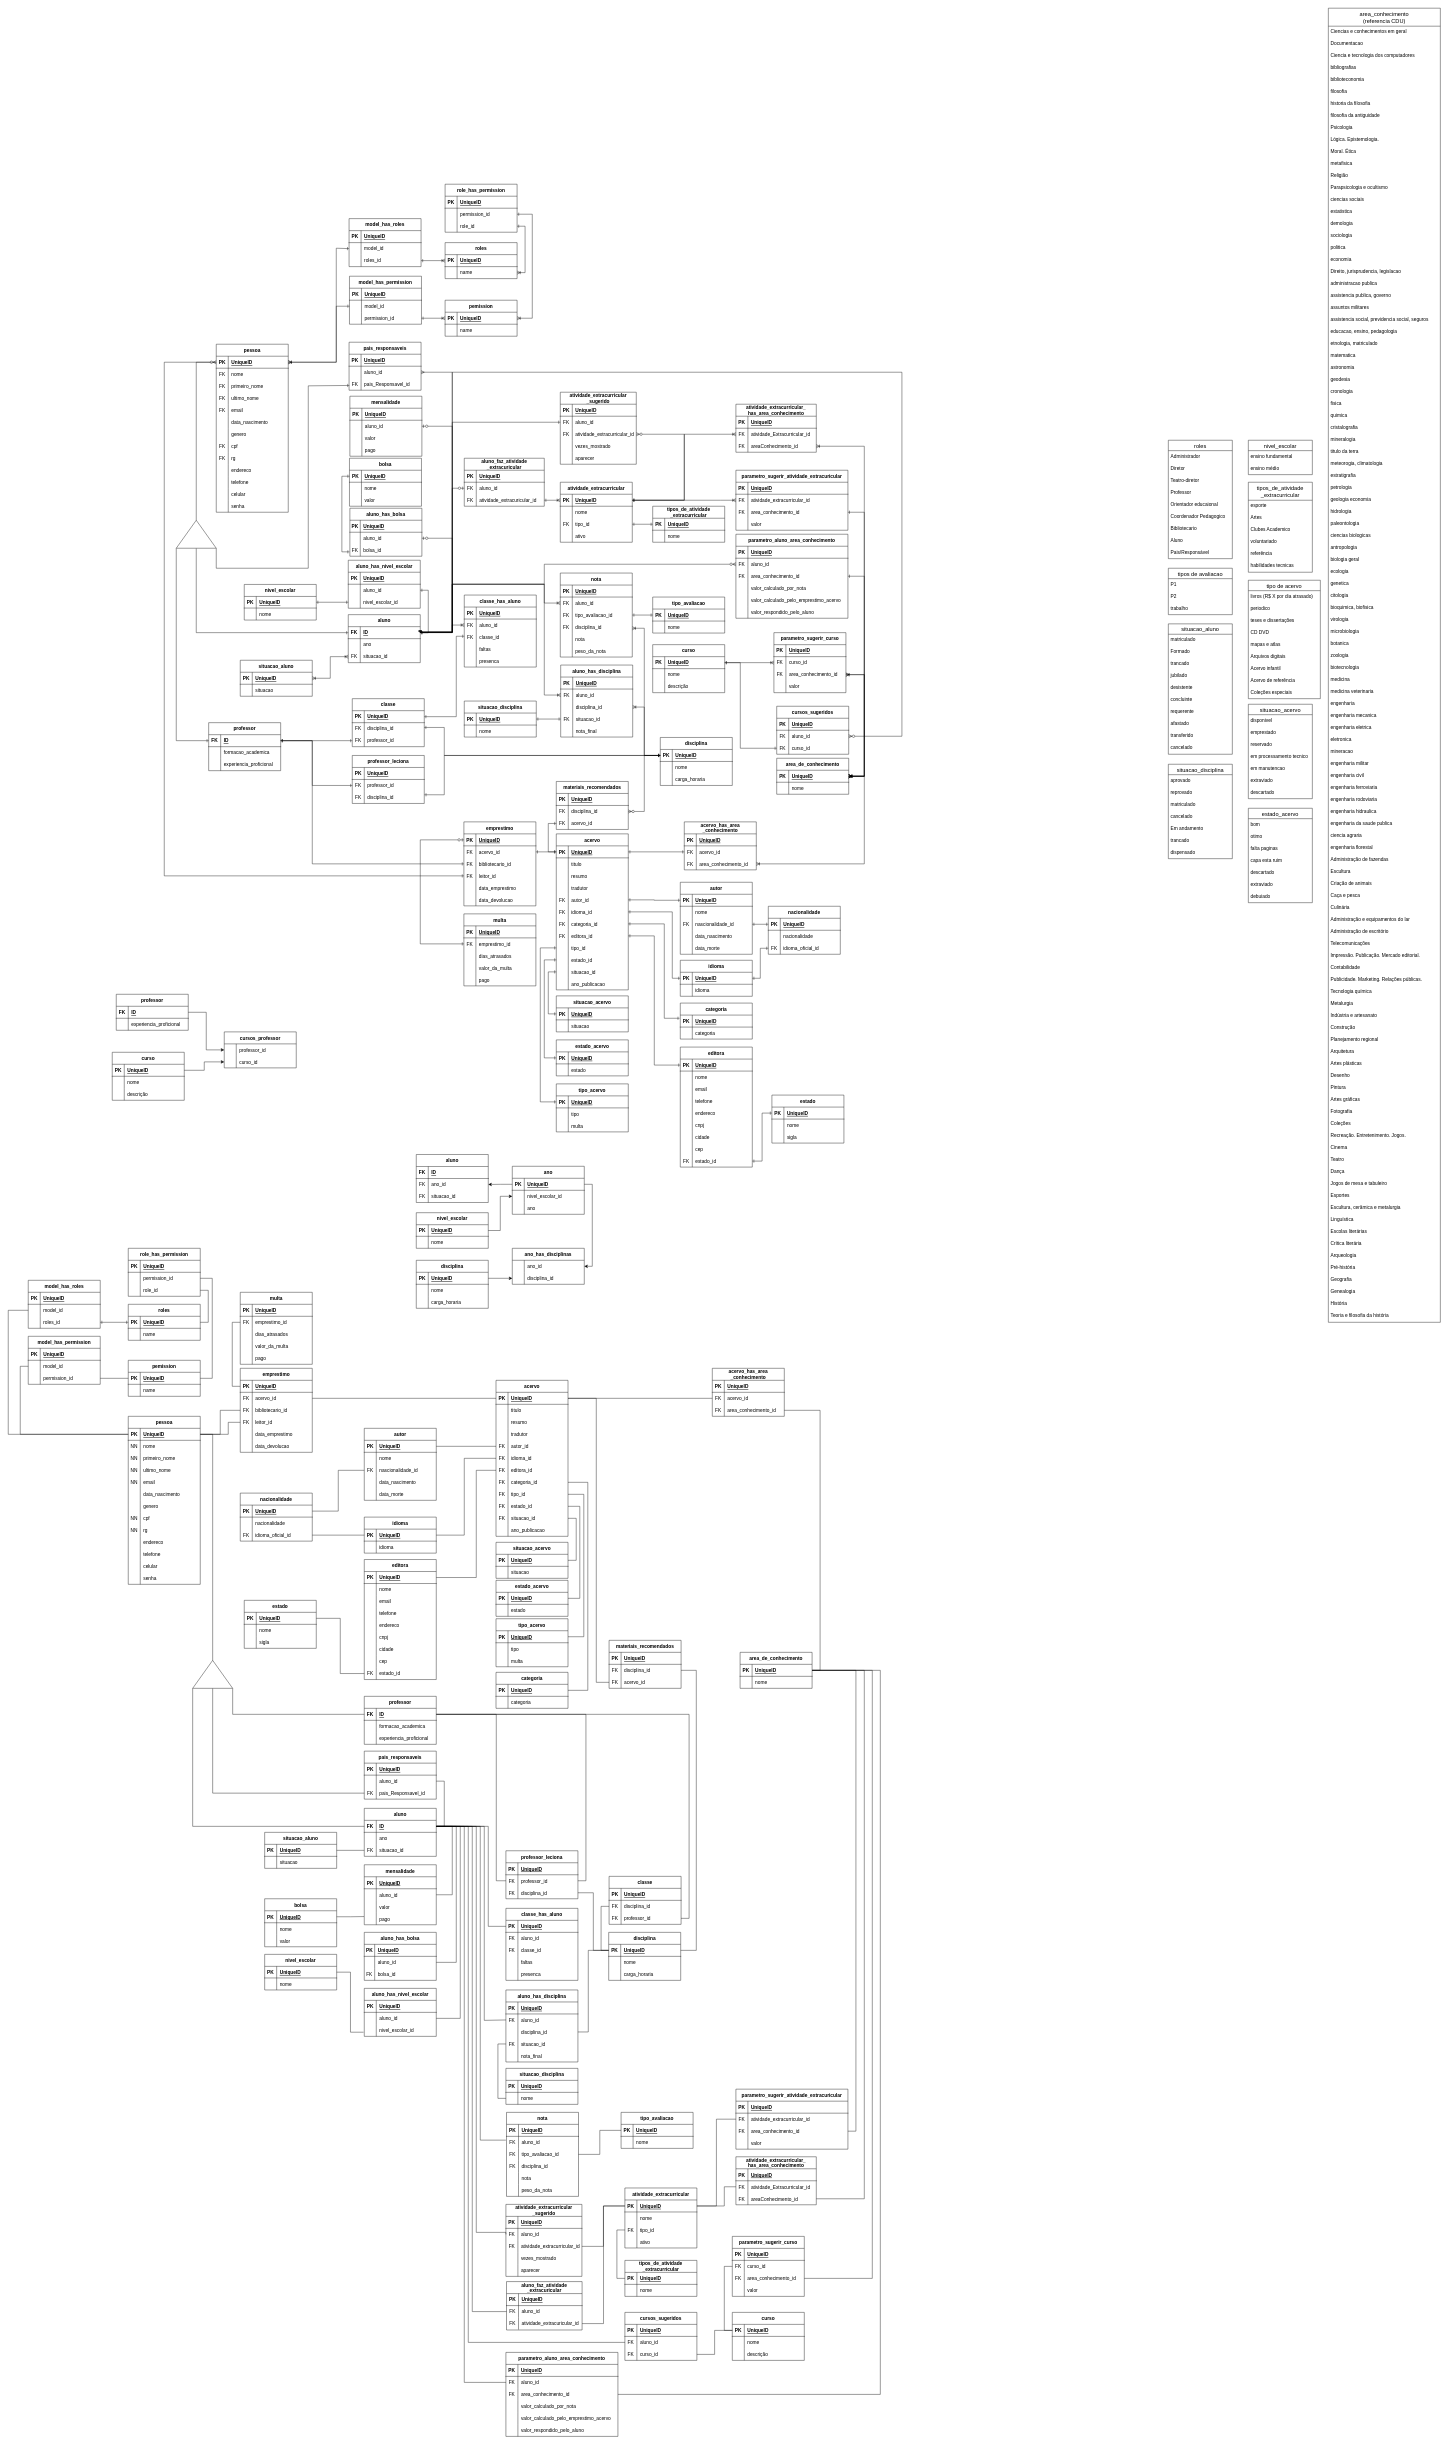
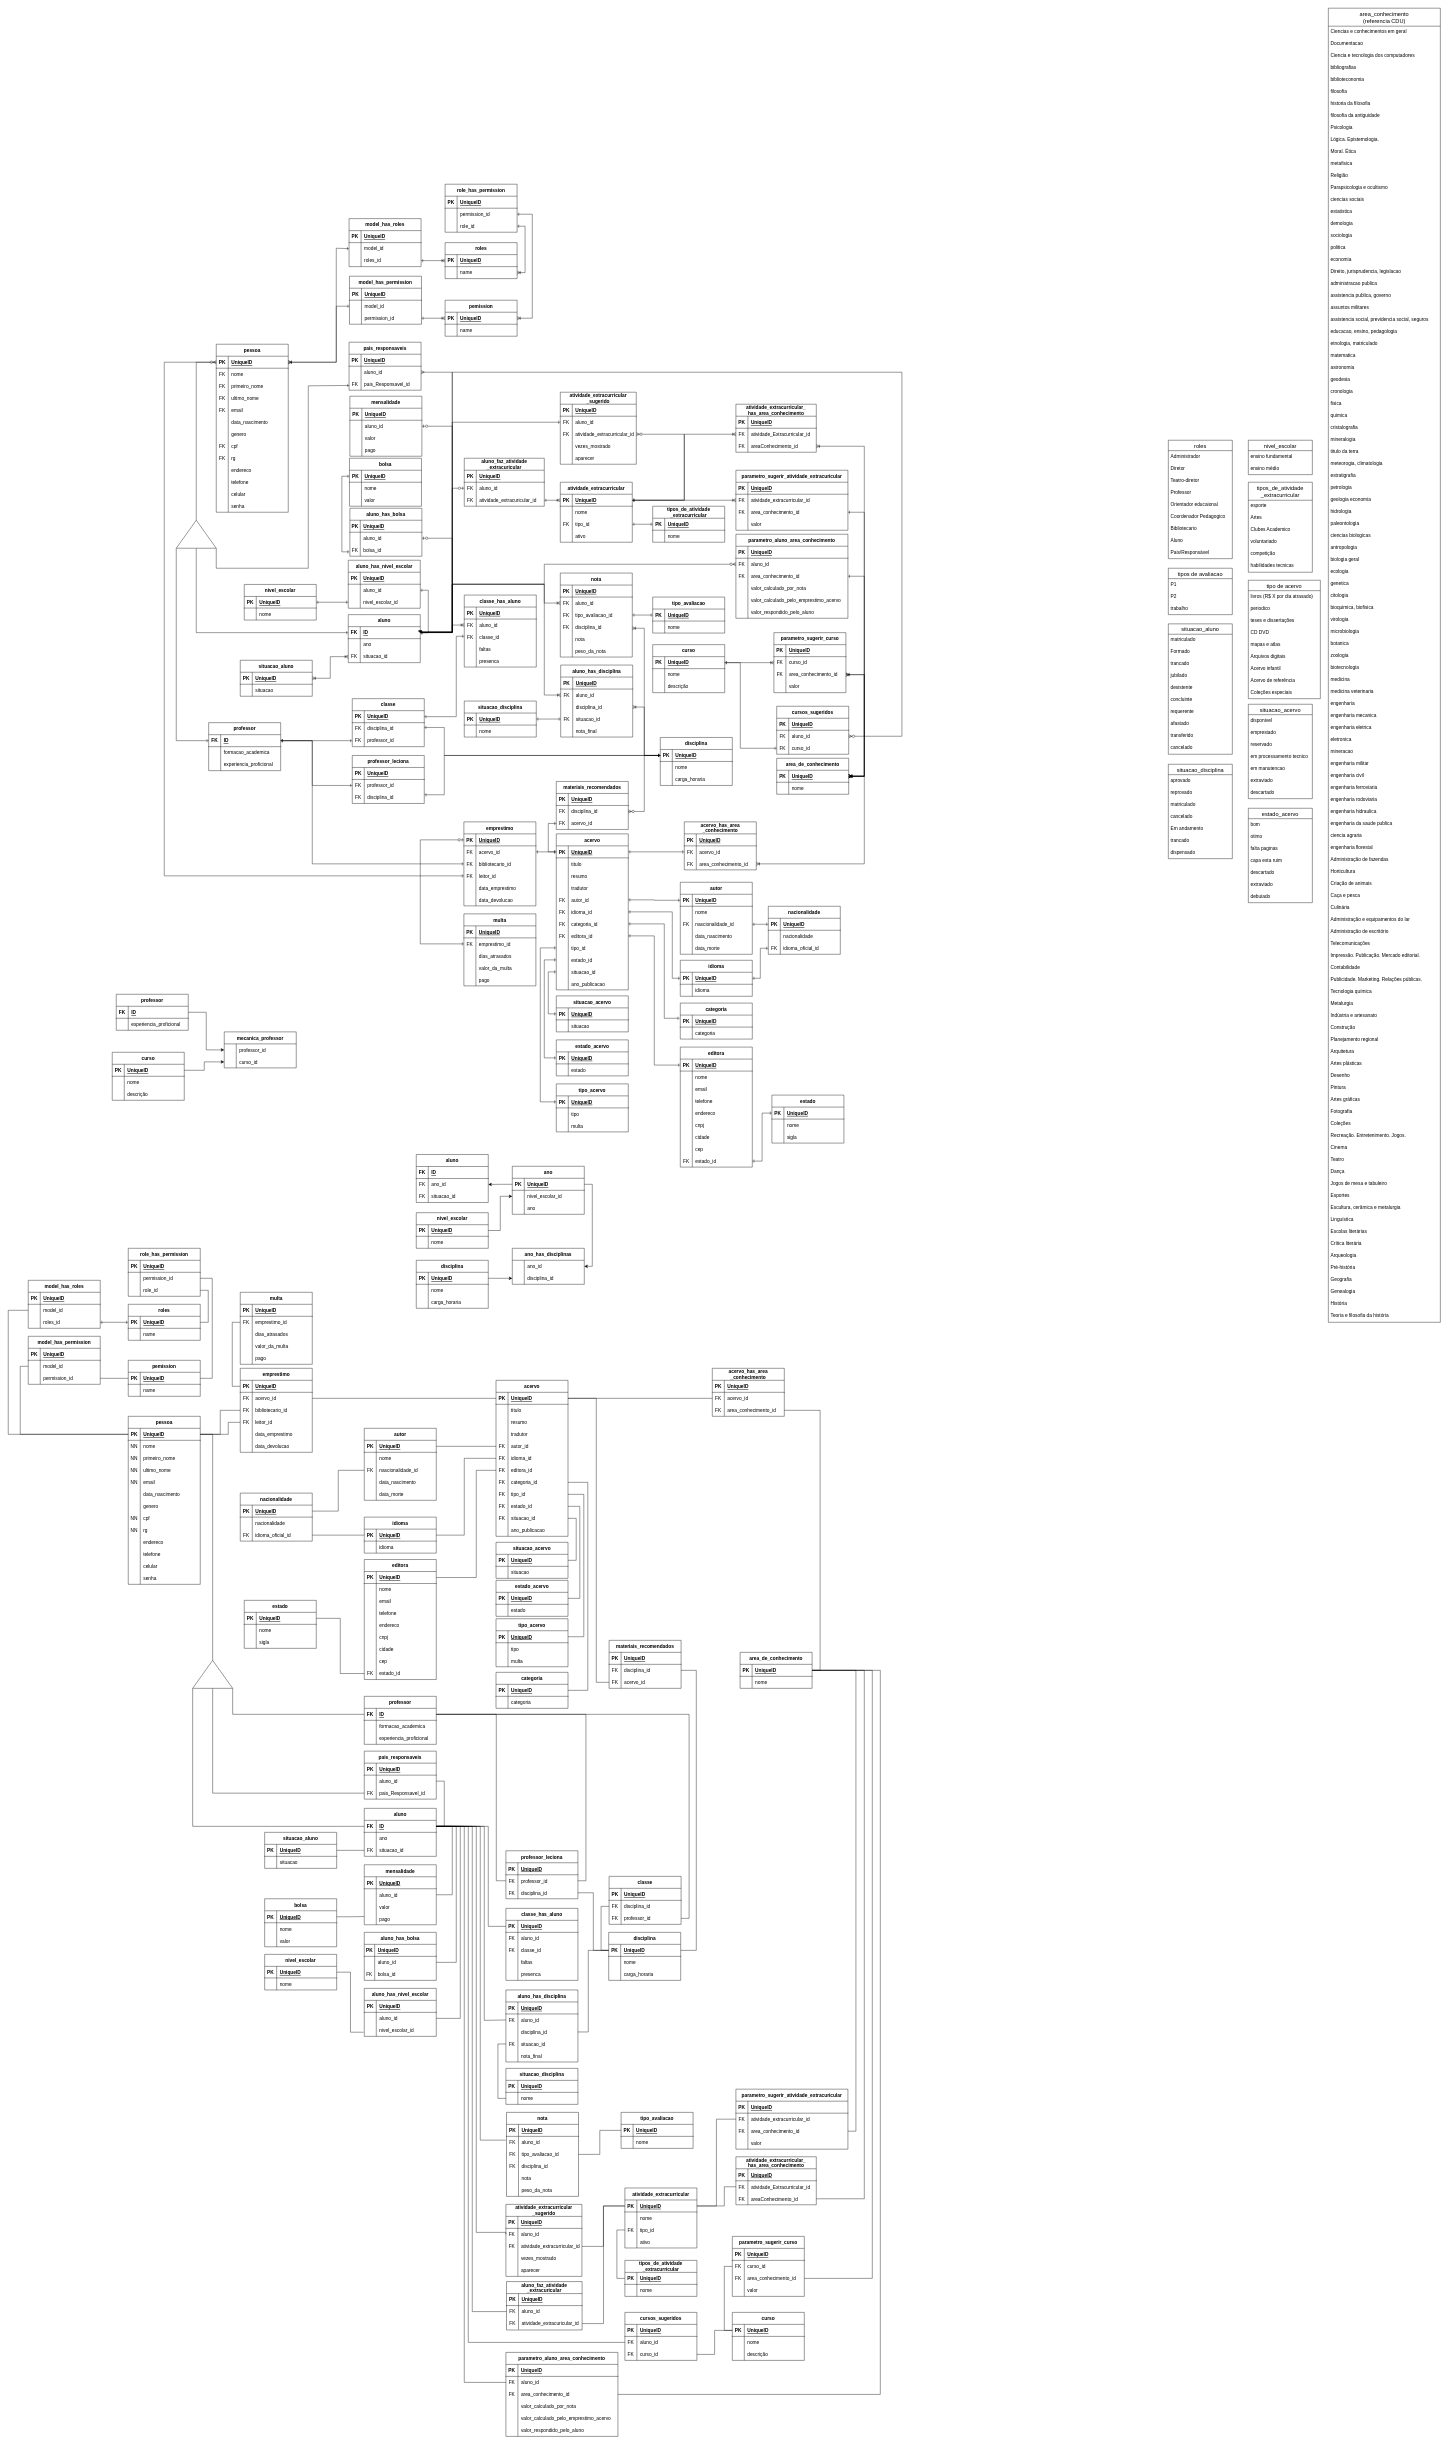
- <mxCell id="402" value="referência" style="text;strokeColor=none;fillColor=none;spacingLeft=4;spacingRight=4;overflow=hidden;rotatable=0;points=[[0,0.5],[1,0.5]];portConstraint=eastwest;fontSize=12;" parent="397" vertex="1"><mxGeometry y="165" width="160" height="30" as="geometry" /></mxCell>
+ <mxCell id="402" value="competição" style="text;strokeColor=none;fillColor=none;spacingLeft=4;spacingRight=4;overflow=hidden;rotatable=0;points=[[0,0.5],[1,0.5]];portConstraint=eastwest;fontSize=12;" parent="397" vertex="1"><mxGeometry y="165" width="160" height="30" as="geometry" /></mxCell>
- <mxCell id="769" value="Escultura" style="text;strokeColor=none;fillColor=none;spacingLeft=4;spacingRight=4;overflow=hidden;rotatable=0;points=[[0,0.5],[1,0.5]];portConstraint=eastwest;fontSize=12;fontStyle=0" parent="698" vertex="1"><mxGeometry y="2145" width="280" height="30" as="geometry" /></mxCell>
+ <mxCell id="769" value="Horticultura" style="text;strokeColor=none;fillColor=none;spacingLeft=4;spacingRight=4;overflow=hidden;rotatable=0;points=[[0,0.5],[1,0.5]];portConstraint=eastwest;fontSize=12;fontStyle=0" parent="698" vertex="1"><mxGeometry y="2145" width="280" height="30" as="geometry" /></mxCell>
- <mxCell id="1547" value="cursos_professor" style="shape=table;startSize=30;container=1;collapsible=1;childLayout=tableLayout;fixedRows=1;rowLines=0;fontStyle=1;align=center;resizeLast=1;" parent="1" vertex="1"><mxGeometry x="560" y="2579" width="180" height="90" as="geometry" /></mxCell>
+ <mxCell id="1547" value="mecanica_professor" style="shape=table;startSize=30;container=1;collapsible=1;childLayout=tableLayout;fixedRows=1;rowLines=0;fontStyle=1;align=center;resizeLast=1;" parent="1" vertex="1"><mxGeometry x="560" y="2579" width="180" height="90" as="geometry" /></mxCell>
